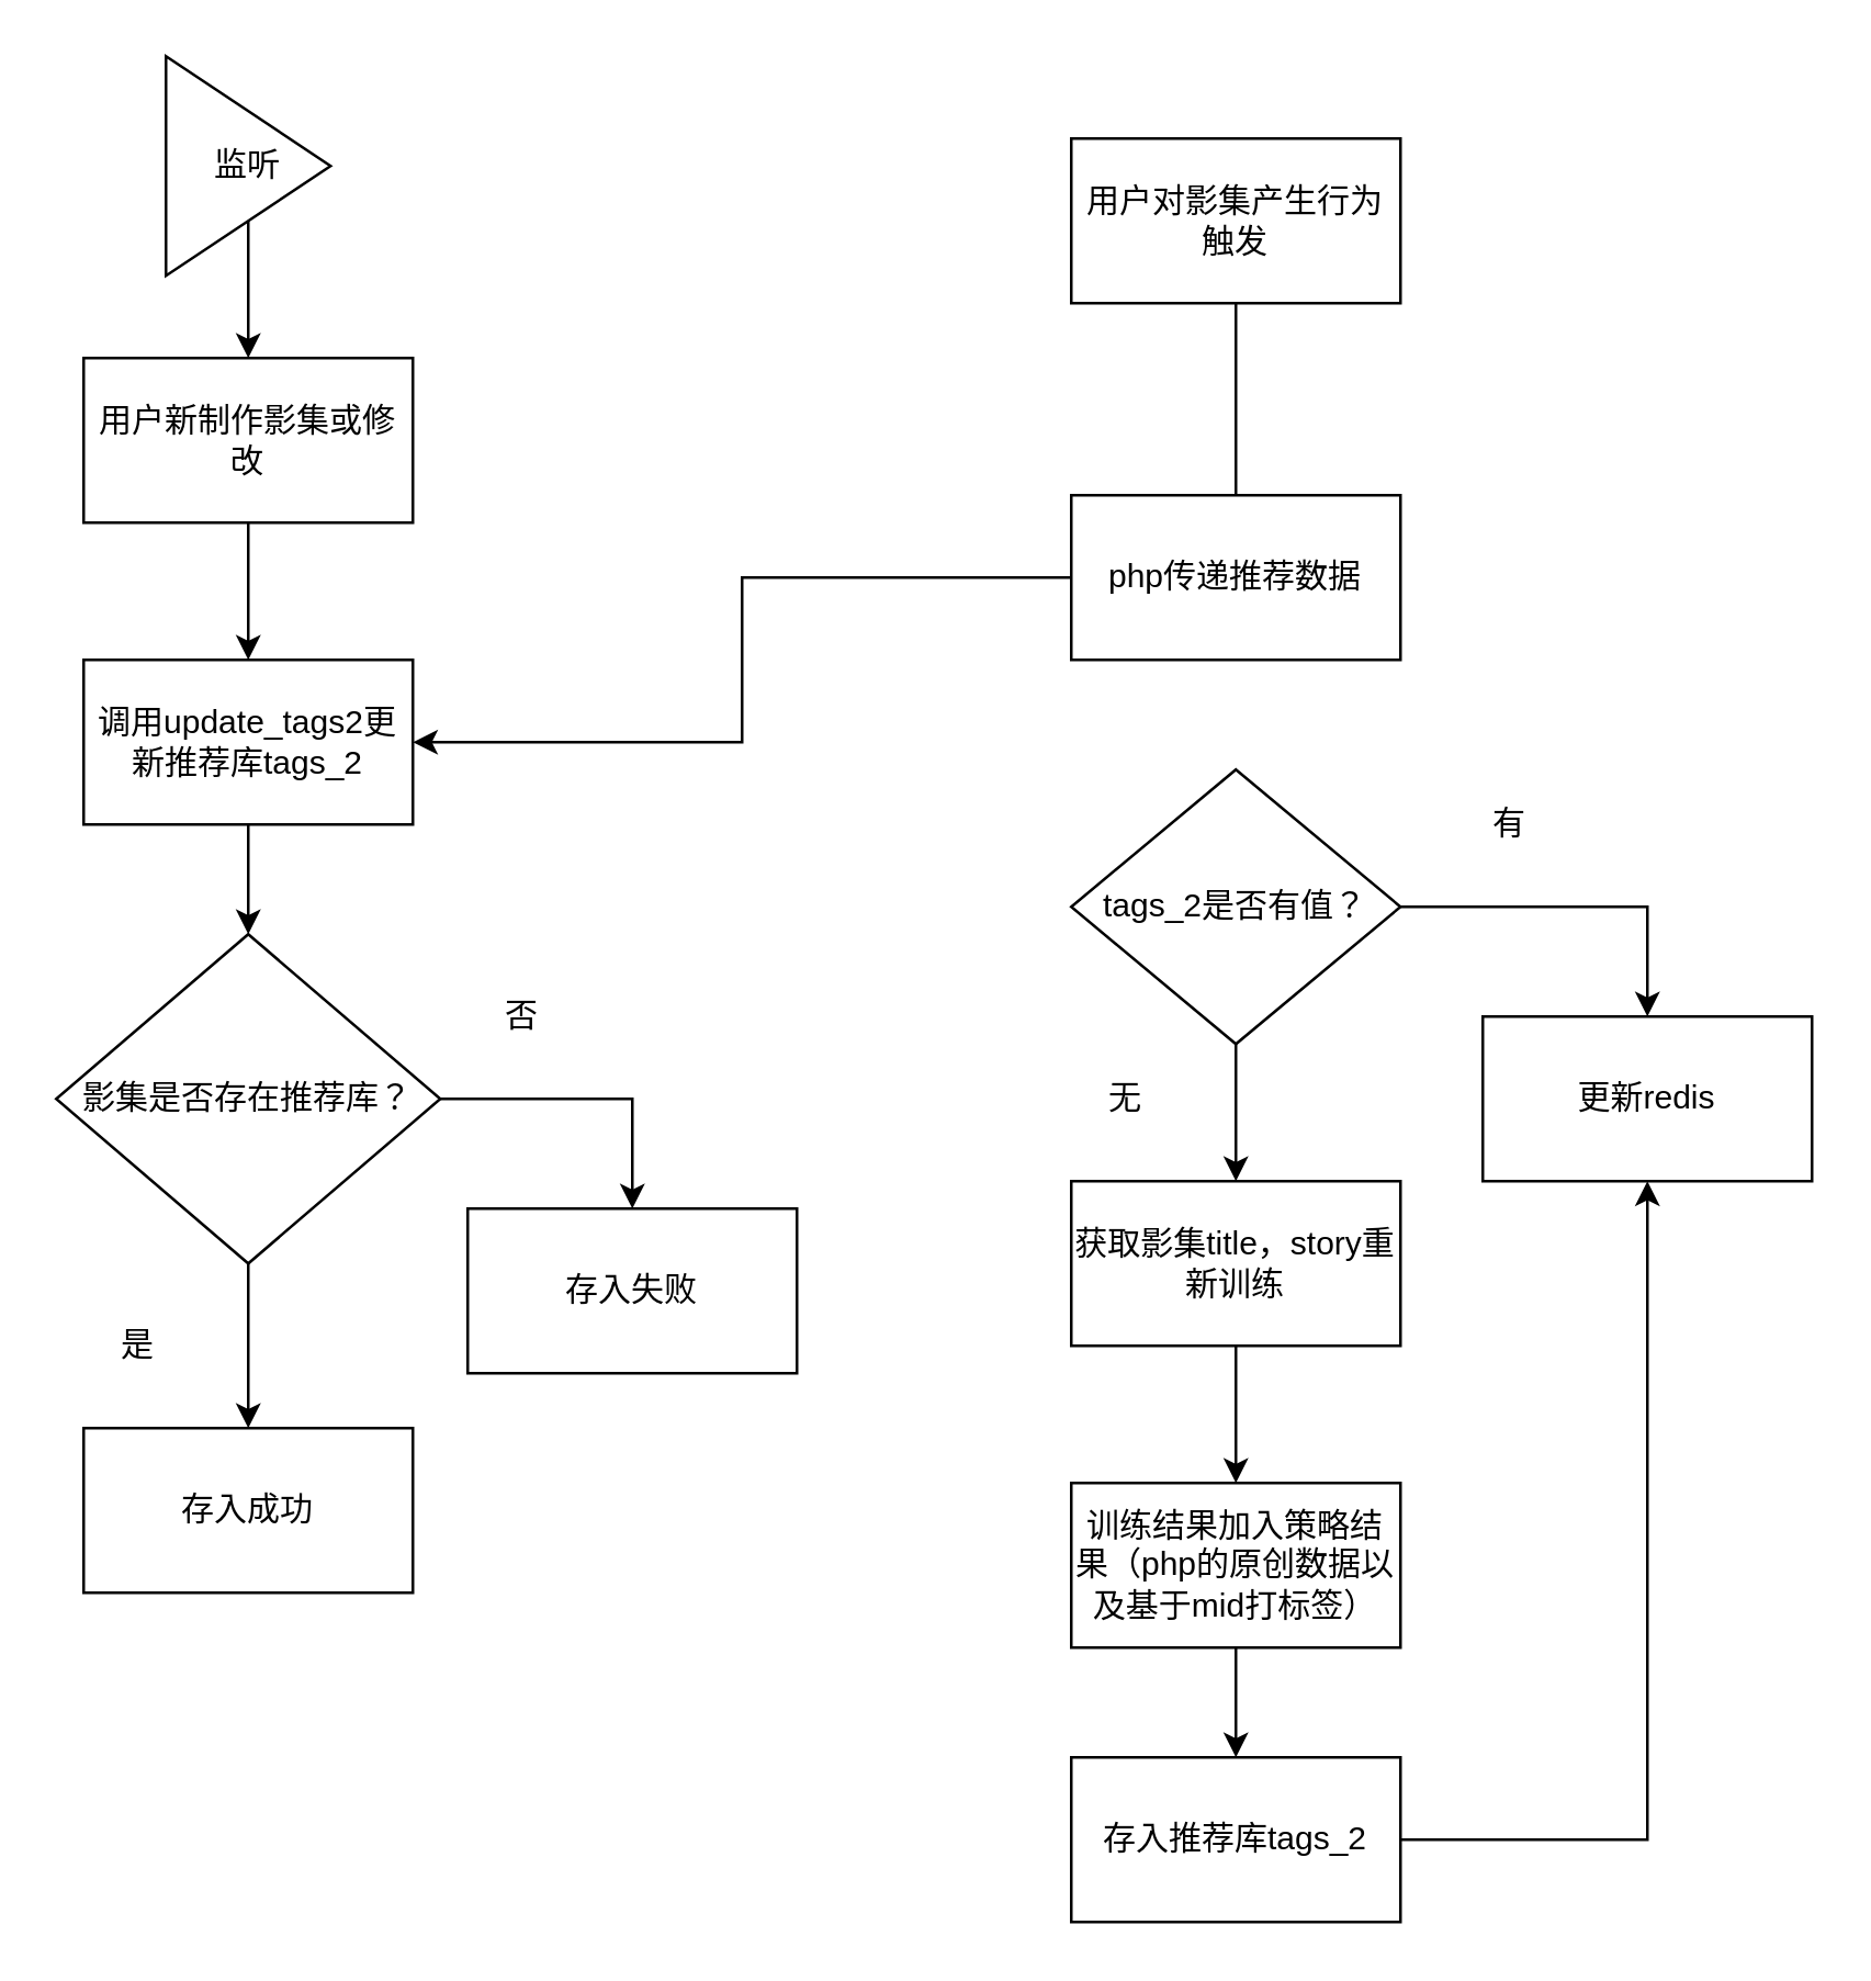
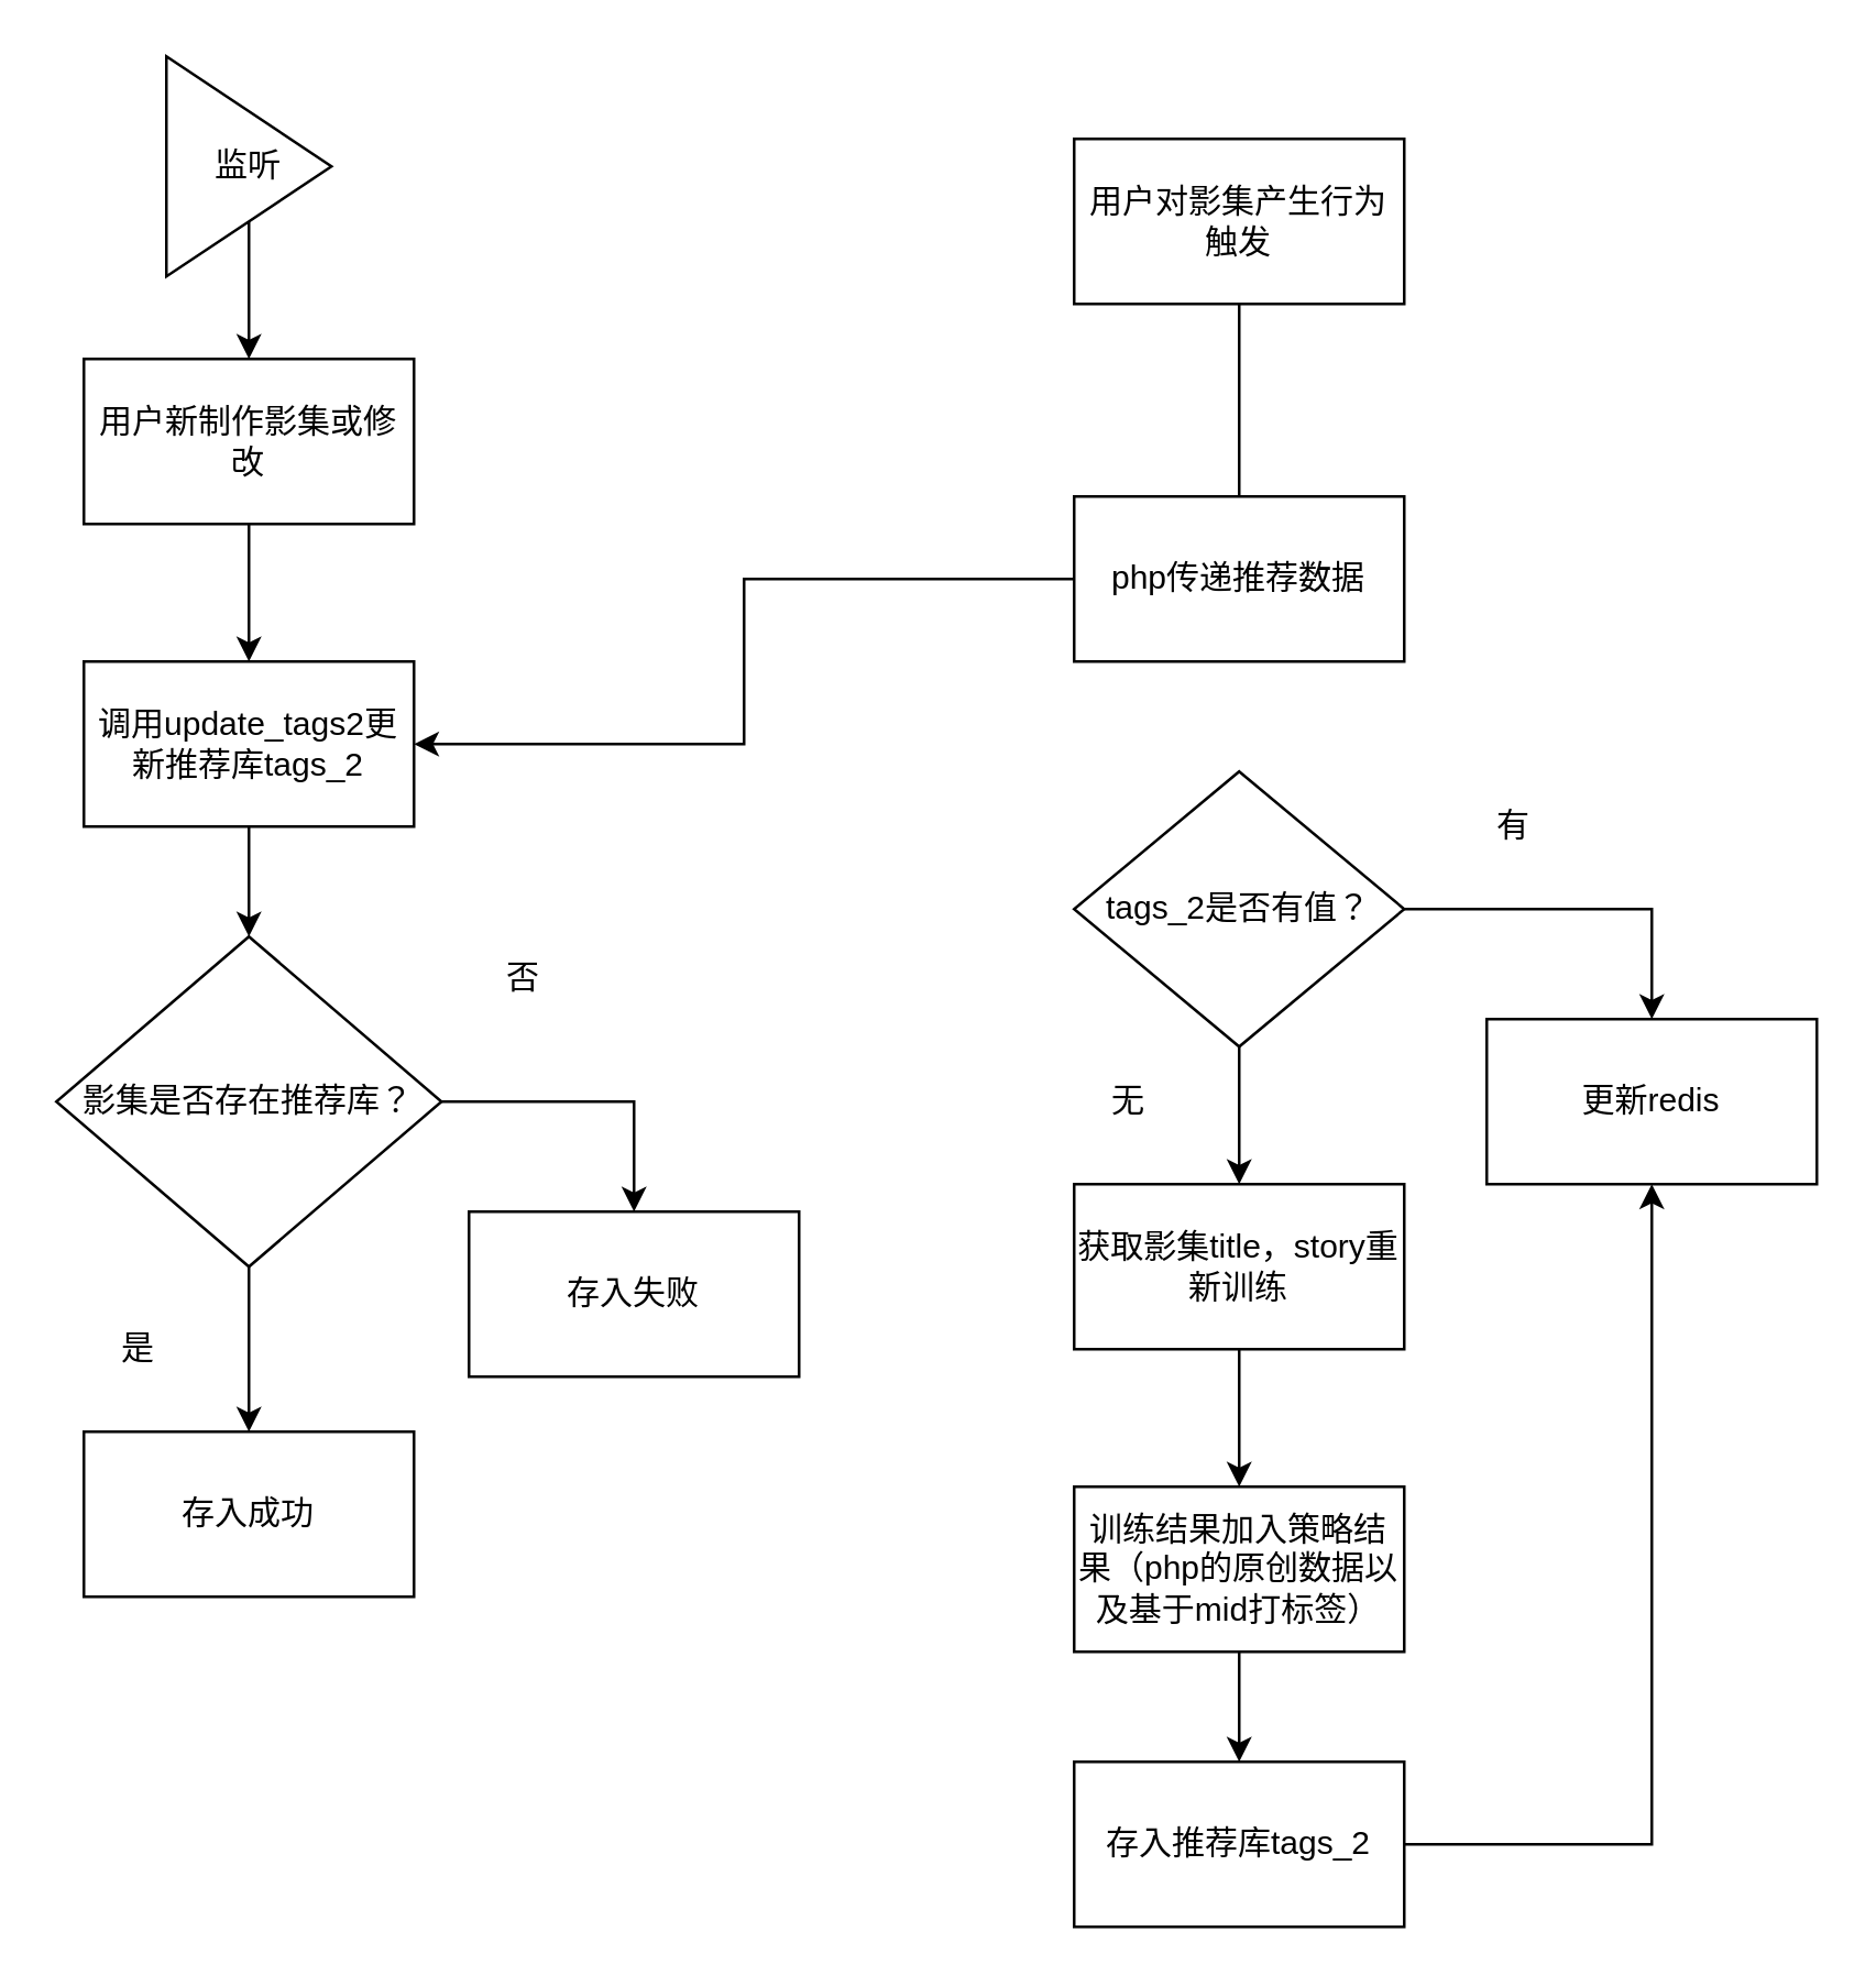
- <mxCell id="30" value="否" style="text;html=1;strokeColor=none;fillColor=none;align=center;verticalAlign=middle;whiteSpace=wrap;rounded=0;" vertex="1" parent="1"><mxGeometry x="170" y="360" width="40" height="20" as="geometry" /></mxCell>
+ <mxCell id="30" value="否" style="text;html=1;strokeColor=none;fillColor=none;align=center;verticalAlign=middle;whiteSpace=wrap;rounded=0;" vertex="1" parent="1"><mxGeometry x="170" y="345" width="40" height="20" as="geometry" /></mxCell>
